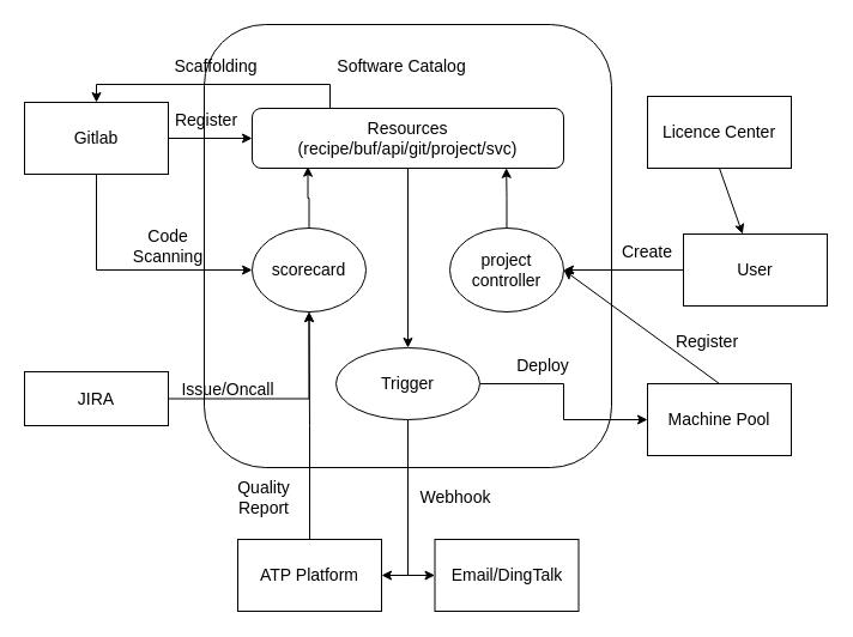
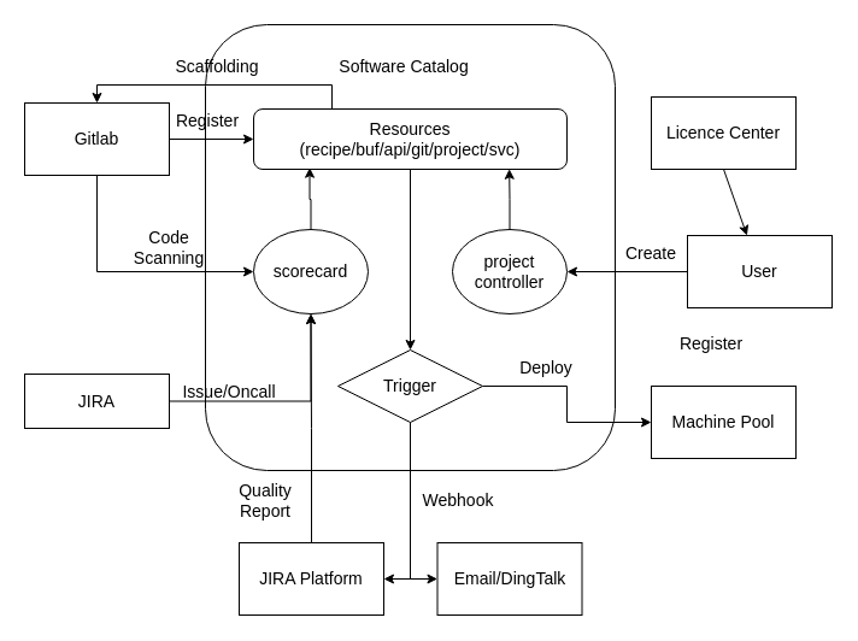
- <mxCell id="14" style="edgeStyle=none;rounded=0;orthogonalLoop=1;jettySize=auto;html=1;exitX=0.5;exitY=0;exitDx=0;exitDy=0;entryX=1;entryY=0.5;entryDx=0;entryDy=0;" edge="1" parent="1" source="15" target="7"><mxGeometry relative="1" as="geometry" /></mxCell>
- <mxCell id="11" value="&lt;font style=&quot;font-size: 14px;&quot;&gt;Trigger&lt;/font&gt;" style="ellipse;whiteSpace=wrap;html=1;" vertex="1" parent="1"><mxGeometry x="280" y="290" width="120" height="60" as="geometry" /></mxCell>
+ <mxCell id="11" value="&lt;font style=&quot;font-size: 14px;&quot;&gt;Trigger&lt;/font&gt;" style="rhombus;whiteSpace=wrap;html=1;" vertex="1" parent="1"><mxGeometry x="280" y="290" width="120" height="60" as="geometry" /></mxCell>
- <mxCell id="13" value="&lt;font style=&quot;font-size: 14px;&quot;&gt;ATP Platform&lt;/font&gt;" style="rounded=0;whiteSpace=wrap;html=1;" vertex="1" parent="1"><mxGeometry x="198" y="450" width="120" height="60" as="geometry" /></mxCell>
+ <mxCell id="13" value="&lt;font style=&quot;font-size: 14px;&quot;&gt;JIRA Platform&lt;/font&gt;" style="rounded=0;whiteSpace=wrap;html=1;" vertex="1" parent="1"><mxGeometry x="198" y="450" width="120" height="60" as="geometry" /></mxCell>
